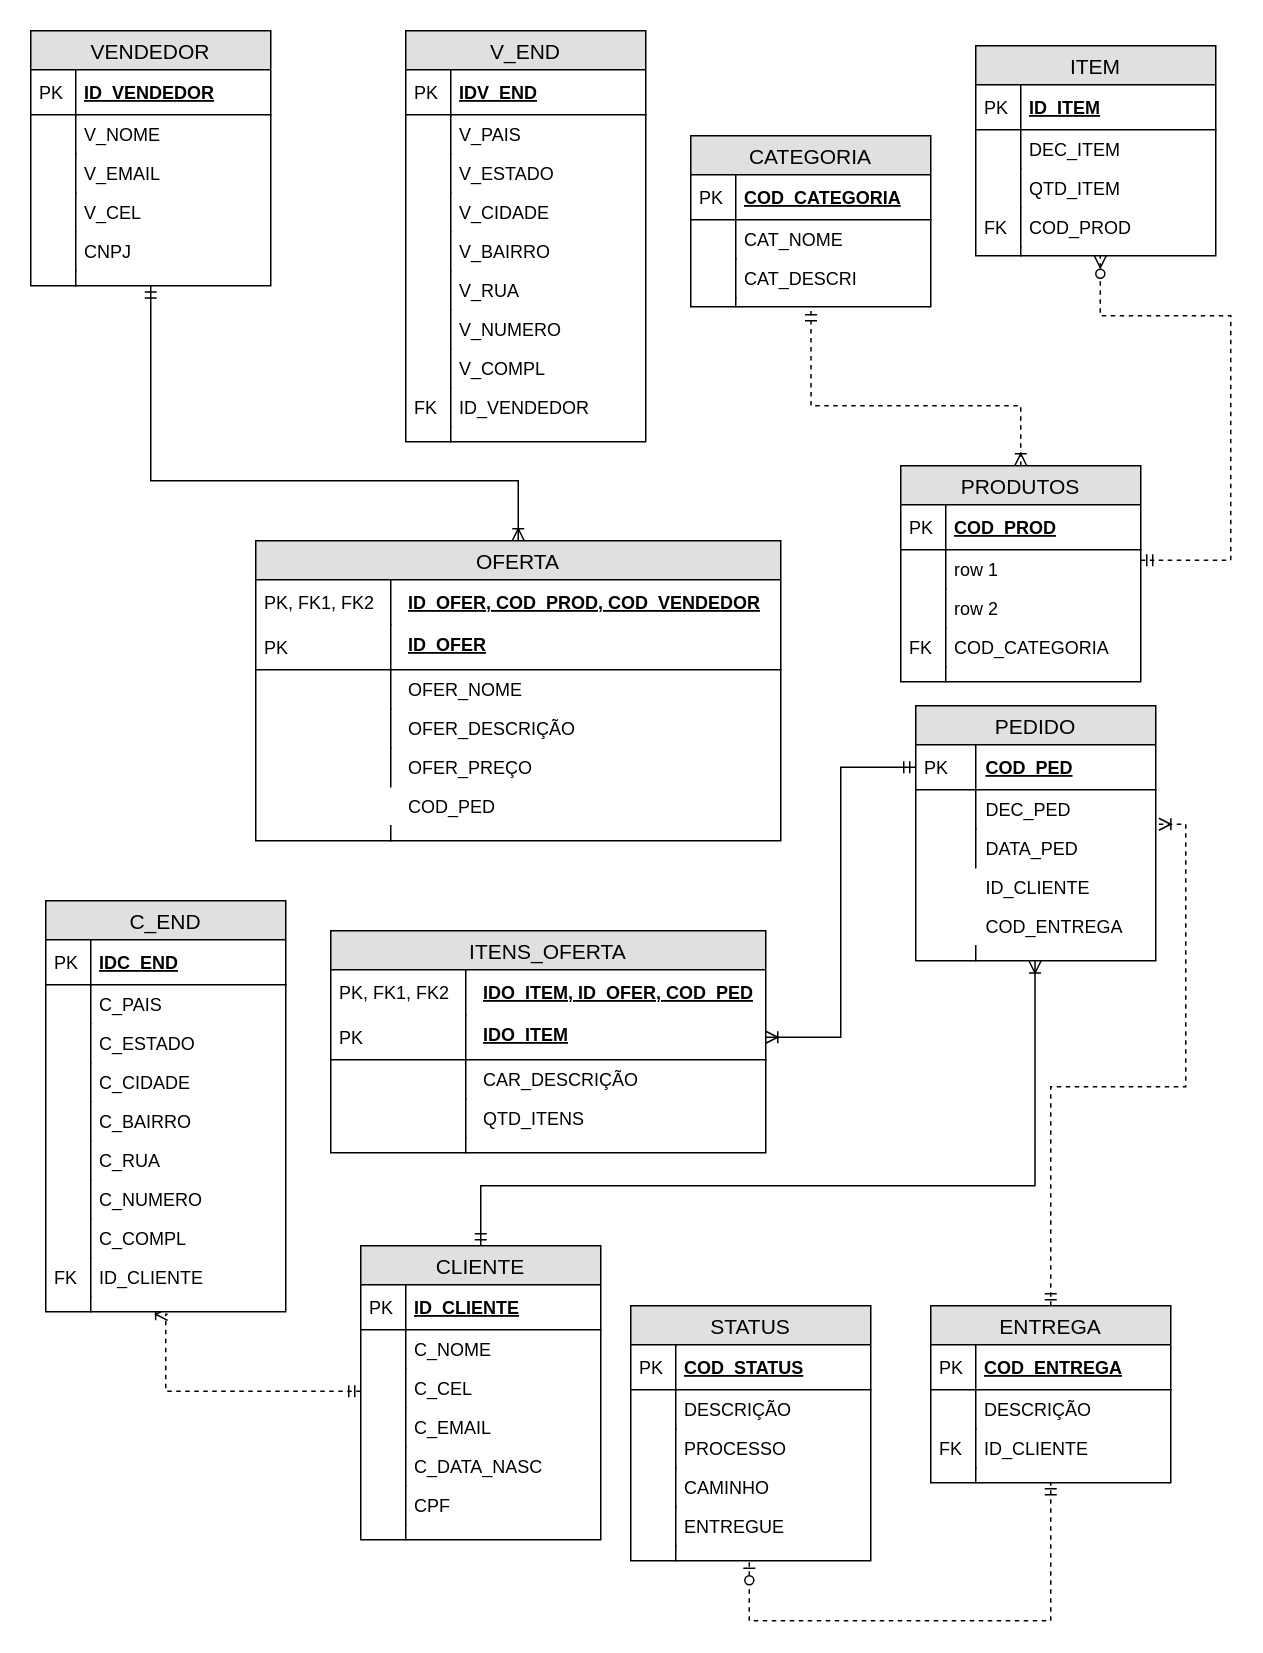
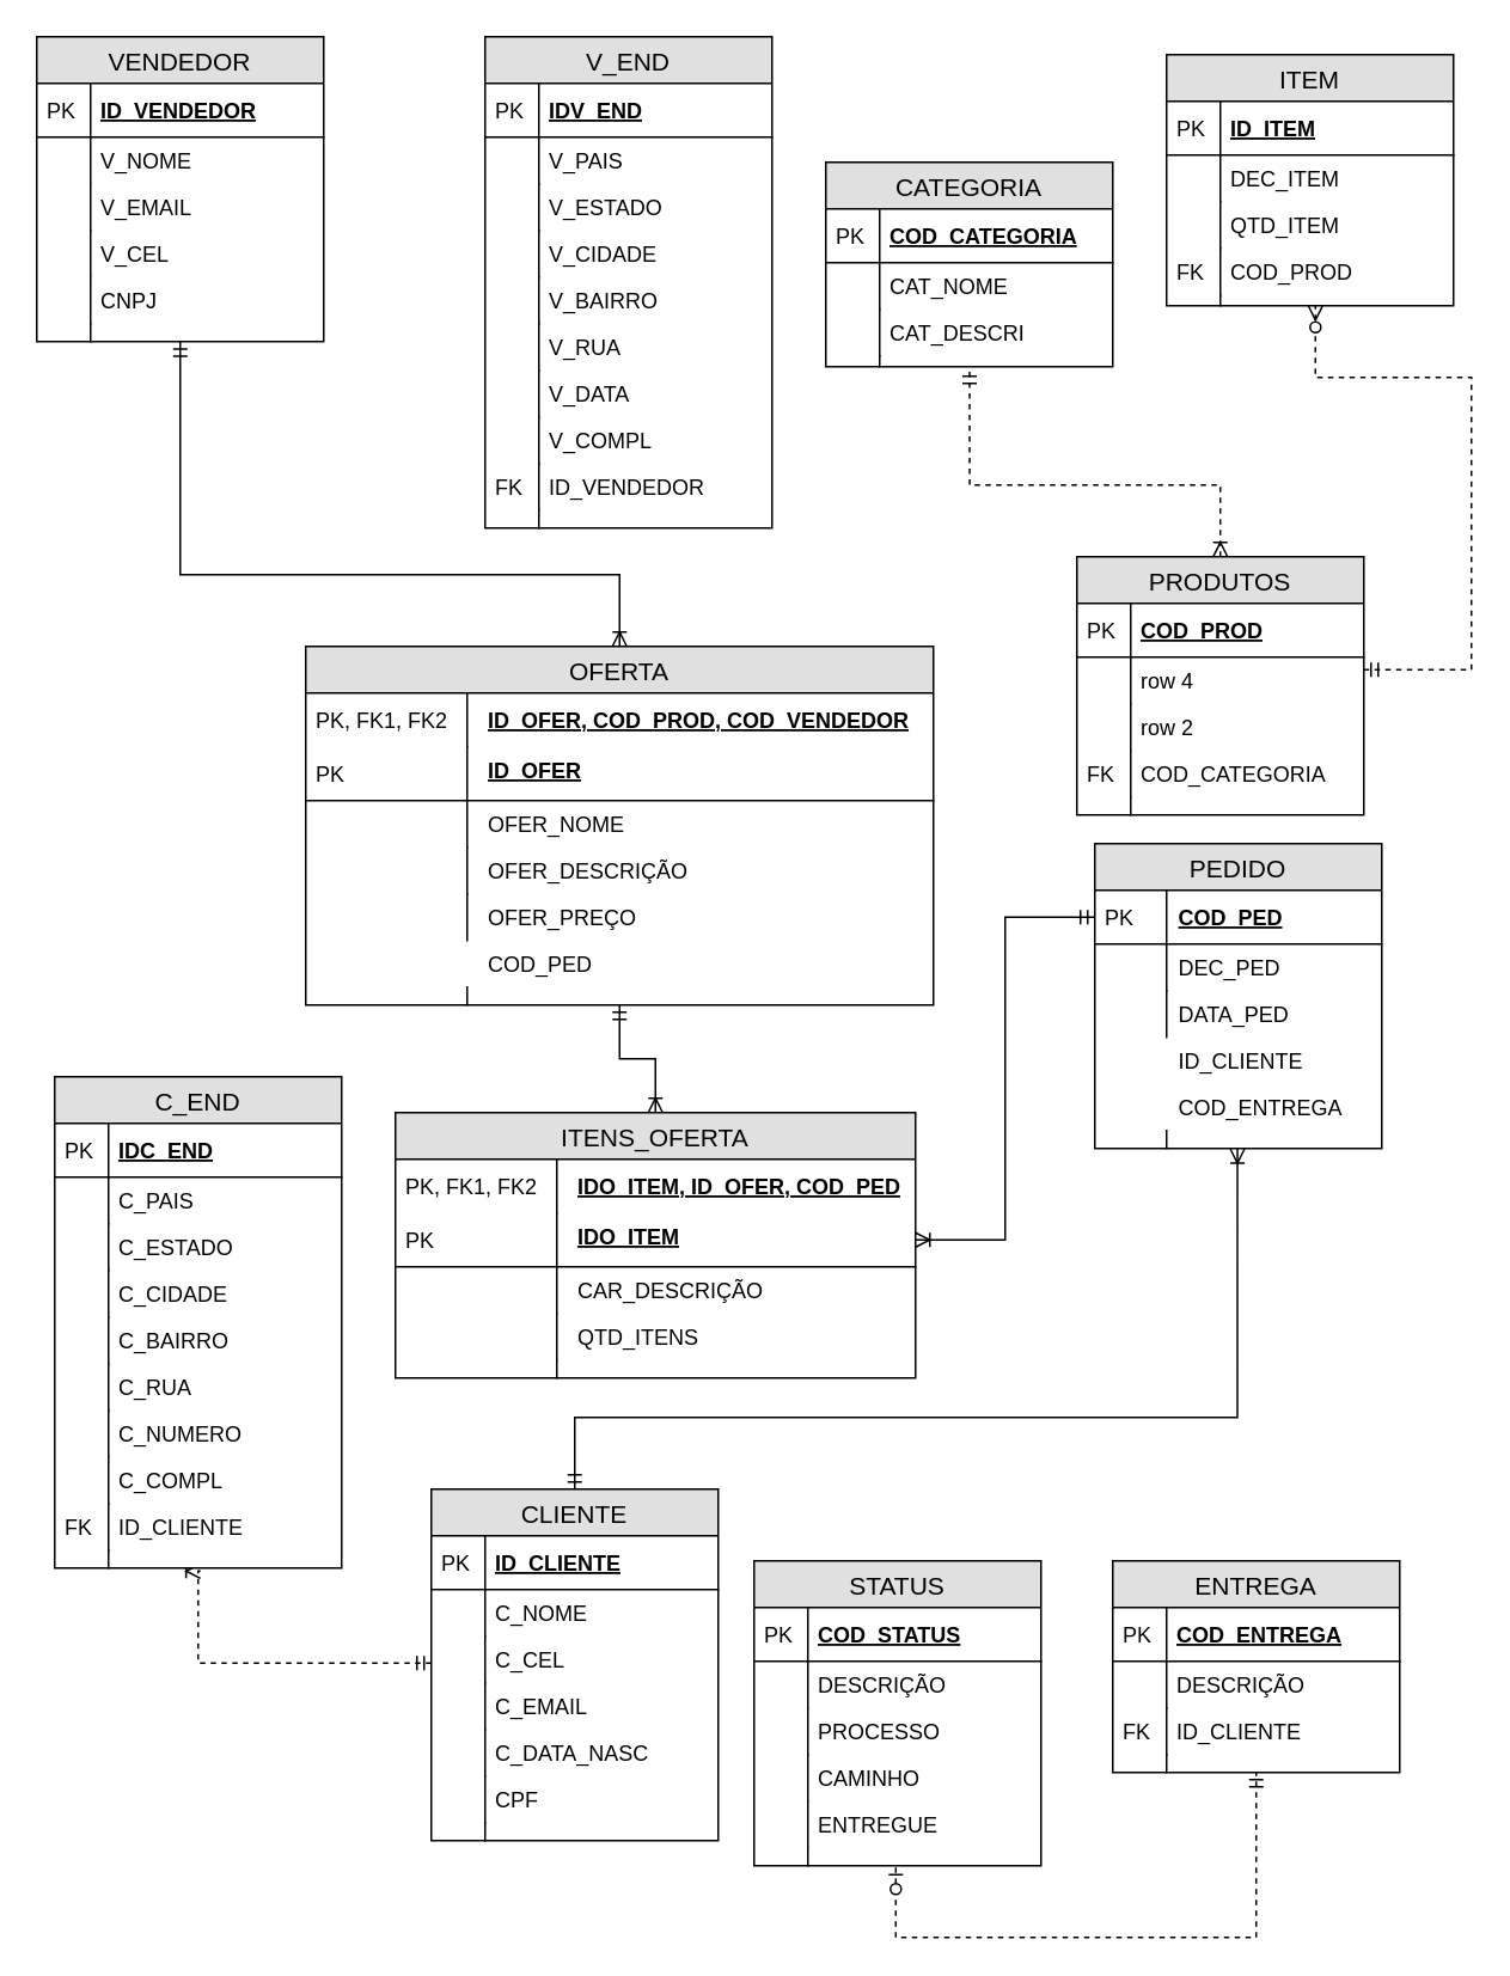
- <mxCell id="138" value="V_NUMERO" style="shape=partialRectangle;top=0;left=0;right=0;bottom=0;align=left;verticalAlign=top;fillColor=none;spacingLeft=34;spacingRight=4;overflow=hidden;rotatable=0;points=[[0,0.5],[1,0.5]];portConstraint=eastwest;dropTarget=0;fontSize=12;" parent="125" vertex="1"><mxGeometry y="186" width="160" height="26" as="geometry" /></mxCell>
+ <mxCell id="138" value="V_DATA" style="shape=partialRectangle;top=0;left=0;right=0;bottom=0;align=left;verticalAlign=top;fillColor=none;spacingLeft=34;spacingRight=4;overflow=hidden;rotatable=0;points=[[0,0.5],[1,0.5]];portConstraint=eastwest;dropTarget=0;fontSize=12;" parent="125" vertex="1"><mxGeometry y="186" width="160" height="26" as="geometry" /></mxCell>
- <mxCell id="45" value="row 1" style="shape=partialRectangle;top=0;left=0;right=0;bottom=0;align=left;verticalAlign=top;fillColor=none;spacingLeft=34;spacingRight=4;overflow=hidden;rotatable=0;points=[[0,0.5],[1,0.5]];portConstraint=eastwest;dropTarget=0;fontSize=12;" parent="42" vertex="1"><mxGeometry y="56" width="160" height="26" as="geometry" /></mxCell>
+ <mxCell id="45" value="row 4" style="shape=partialRectangle;top=0;left=0;right=0;bottom=0;align=left;verticalAlign=top;fillColor=none;spacingLeft=34;spacingRight=4;overflow=hidden;rotatable=0;points=[[0,0.5],[1,0.5]];portConstraint=eastwest;dropTarget=0;fontSize=12;" parent="42" vertex="1"><mxGeometry y="56" width="160" height="26" as="geometry" /></mxCell>
+ <mxCell id="54" style="edgeStyle=orthogonalEdgeStyle;rounded=0;orthogonalLoop=1;jettySize=auto;html=1;entryX=0.5;entryY=0;entryDx=0;entryDy=0;startArrow=ERmandOne;startFill=0;endArrow=ERoneToMany;endFill=0;" parent="1" source="55" target="80" edge="1"><mxGeometry relative="1" as="geometry" /></mxCell>
- <mxCell id="146" style="edgeStyle=orthogonalEdgeStyle;rounded=0;orthogonalLoop=1;jettySize=auto;html=1;entryX=1.013;entryY=-0.115;entryDx=0;entryDy=0;entryPerimeter=0;dashed=1;startArrow=ERmandOne;startFill=0;endArrow=ERoneToMany;endFill=0;" parent="1" source="147" target="74" edge="1"><mxGeometry relative="1" as="geometry" /></mxCell>
